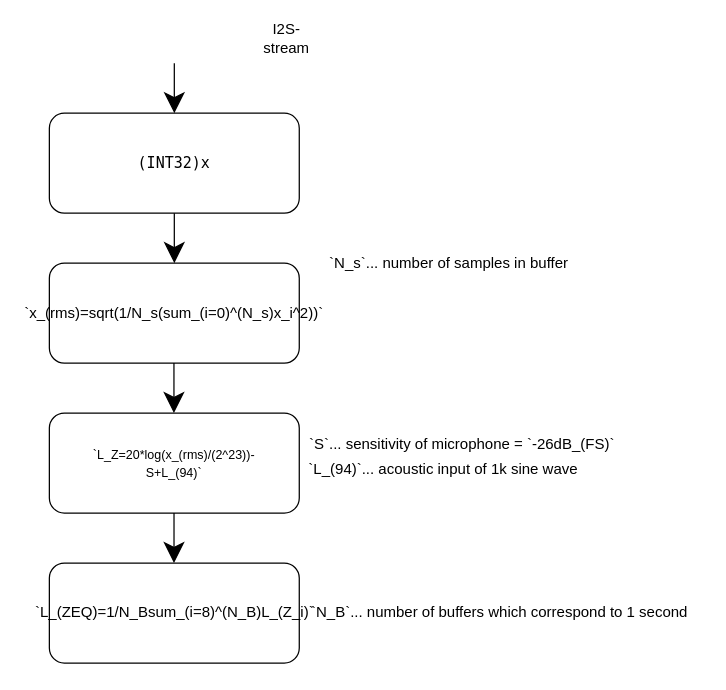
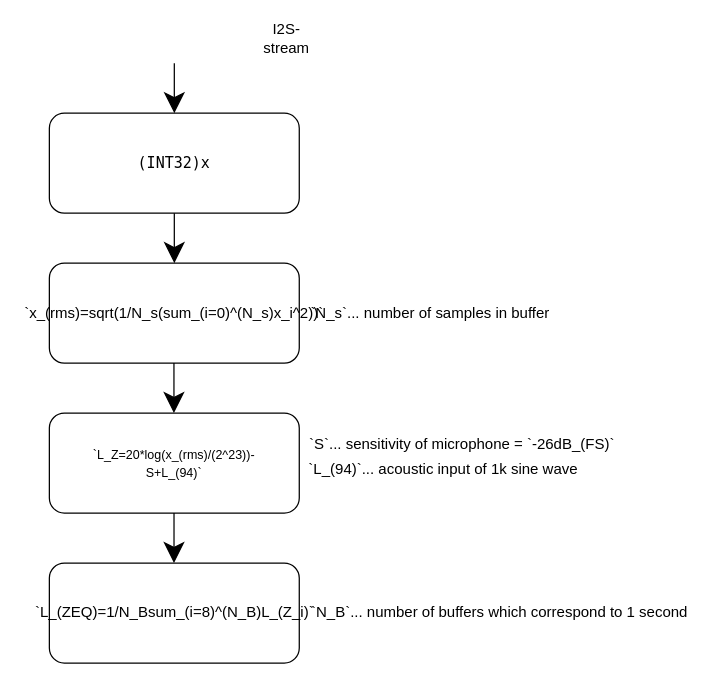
- <mxCell id="12" value="`N_s`... number of samples in buffer" style="text;html=1;strokeColor=none;fillColor=none;align=center;verticalAlign=middle;whiteSpace=wrap;rounded=0;" vertex="1" parent="1"><mxGeometry x="254" y="195" width="210" height="30" as="geometry" /></mxCell>
+ <mxCell id="12" value="`N_s`... number of samples in buffer" style="text;html=1;strokeColor=none;fillColor=none;align=center;verticalAlign=middle;whiteSpace=wrap;rounded=0;" vertex="1" parent="1"><mxGeometry x="239" y="235" width="210" height="30" as="geometry" /></mxCell>
